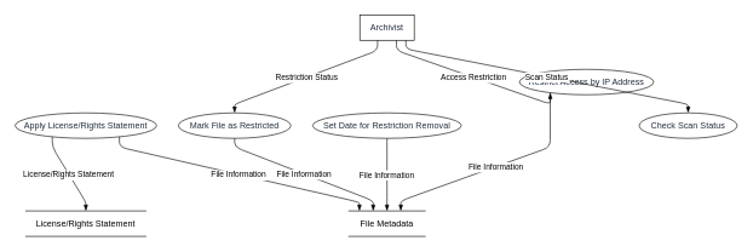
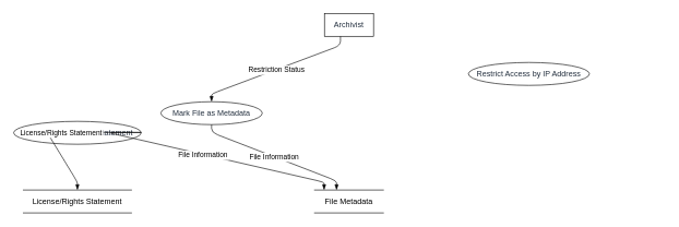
- <mxCell id="11" value="Access Restriction" style="endArrow=blockThin;endFill=1;fontSize=11;orthogonal=1;noEdgeStyle=1;" edge="1" parent="1" source="2" target="6"><mxGeometry relative="1" as="geometry"><Array as="points"><mxPoint x="545.5" y="69" /><mxPoint x="757.5" y="143" /></Array></mxGeometry></mxCell>
- <mxCell id="12" value="Scan Status" style="endArrow=blockThin;endFill=1;fontSize=11;orthogonal=1;noEdgeStyle=1;" edge="1" parent="1" source="2" target="7"><mxGeometry relative="1" as="geometry"><Array as="points"><mxPoint x="558.5" y="67" /><mxPoint x="947.5" y="143" /></Array></mxGeometry></mxCell>
- <mxCell id="3" value="Apply License/Rights Statement" style="shape=ellipse;perimeter=ellipsePerimeter;whiteSpace=wrap;html=1;fillColor=#ffffff;strokeColor=#000000;align=center;verticalAlign=middle;fontColor=#232F3E;" vertex="1" parent="1"><mxGeometry y="155" width="195" height="35" as="geometry" x="20" /></mxCell>
+ <mxCell id="3" value="Apply License/Rights Statement" style="shape=ellipse;perimeter=ellipsePerimeter;whiteSpace=wrap;html=1;fillColor=#ffffff;strokeColor=#000000;align=center;verticalAlign=middle;fontColor=#232F3E;" vertex="1" parent="1"><mxGeometry x="20" y="185" width="195" height="35" as="geometry" /></mxCell>
- <mxCell id="4" value="Mark File as Restricted" style="shape=ellipse;perimeter=ellipsePerimeter;whiteSpace=wrap;html=1;fillColor=#ffffff;strokeColor=#000000;align=center;verticalAlign=middle;fontColor=#232F3E;" vertex="1" parent="1"><mxGeometry x="245" y="155" width="155" height="35" as="geometry" /></mxCell>
+ <mxCell id="4" value="Mark File as Metadata" style="shape=ellipse;perimeter=ellipsePerimeter;whiteSpace=wrap;html=1;fillColor=#ffffff;strokeColor=#000000;align=center;verticalAlign=middle;fontColor=#232F3E;" vertex="1" parent="1"><mxGeometry x="245" y="155" width="155" height="35" as="geometry" /></mxCell>
- <mxCell id="5" value="Set Date for Restriction Removal" style="shape=ellipse;perimeter=ellipsePerimeter;whiteSpace=wrap;html=1;fillColor=#ffffff;strokeColor=#000000;align=center;verticalAlign=middle;fontColor=#232F3E;" vertex="1" parent="1"><mxGeometry x="430" y="155" width="205" height="35" as="geometry" /></mxCell>
- <mxCell id="7" value="Check Scan Status" style="shape=ellipse;perimeter=ellipsePerimeter;whiteSpace=wrap;html=1;fillColor=#ffffff;strokeColor=#000000;align=center;verticalAlign=middle;fontColor=#232F3E;" vertex="1" parent="1"><mxGeometry x="880" y="155" width="135" height="35" as="geometry" /></mxCell>
- <mxCell id="16" value="File Information" style="endArrow=blockThin;endFill=1;fontSize=11;orthogonal=1;noEdgeStyle=1;" edge="1" parent="1" source="6" target="8"><mxGeometry relative="1" as="geometry"><Array as="points"><mxPoint x="757.5" y="202" /><mxPoint x="551.5" y="276" /></Array></mxGeometry></mxCell>
- <mxCell id="15" value="File Information" style="endArrow=blockThin;endFill=1;fontSize=11;orthogonal=1;noEdgeStyle=1;" edge="1" parent="1" source="5" target="8"><mxGeometry relative="1" as="geometry"><Array as="points"><mxPoint x="532.5" y="202" /><mxPoint x="532.5" y="274" /></Array></mxGeometry></mxCell>
